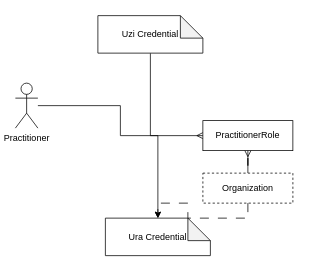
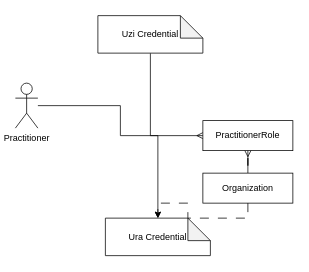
- <mxCell id="8" value="&lt;div style=&quot;text-align: start;&quot;&gt;Organization&lt;br&gt;&lt;/div&gt;&lt;div style=&quot;text-align: start;&quot;&gt;&lt;div&gt;&lt;/div&gt;&lt;/div&gt;" style="rounded=0;whiteSpace=wrap;html=1;dashed=1;" vertex="1" parent="1"><mxGeometry x="270" y="230" width="120" height="40" as="geometry" /></mxCell>
+ <mxCell id="8" value="&lt;div style=&quot;text-align: start;&quot;&gt;Organization&lt;br&gt;&lt;/div&gt;&lt;div style=&quot;text-align: start;&quot;&gt;&lt;div&gt;&lt;/div&gt;&lt;/div&gt;" style="rounded=0;whiteSpace=wrap;html=1;" vertex="1" parent="1"><mxGeometry x="270" y="230" width="120" height="40" as="geometry" /></mxCell>
